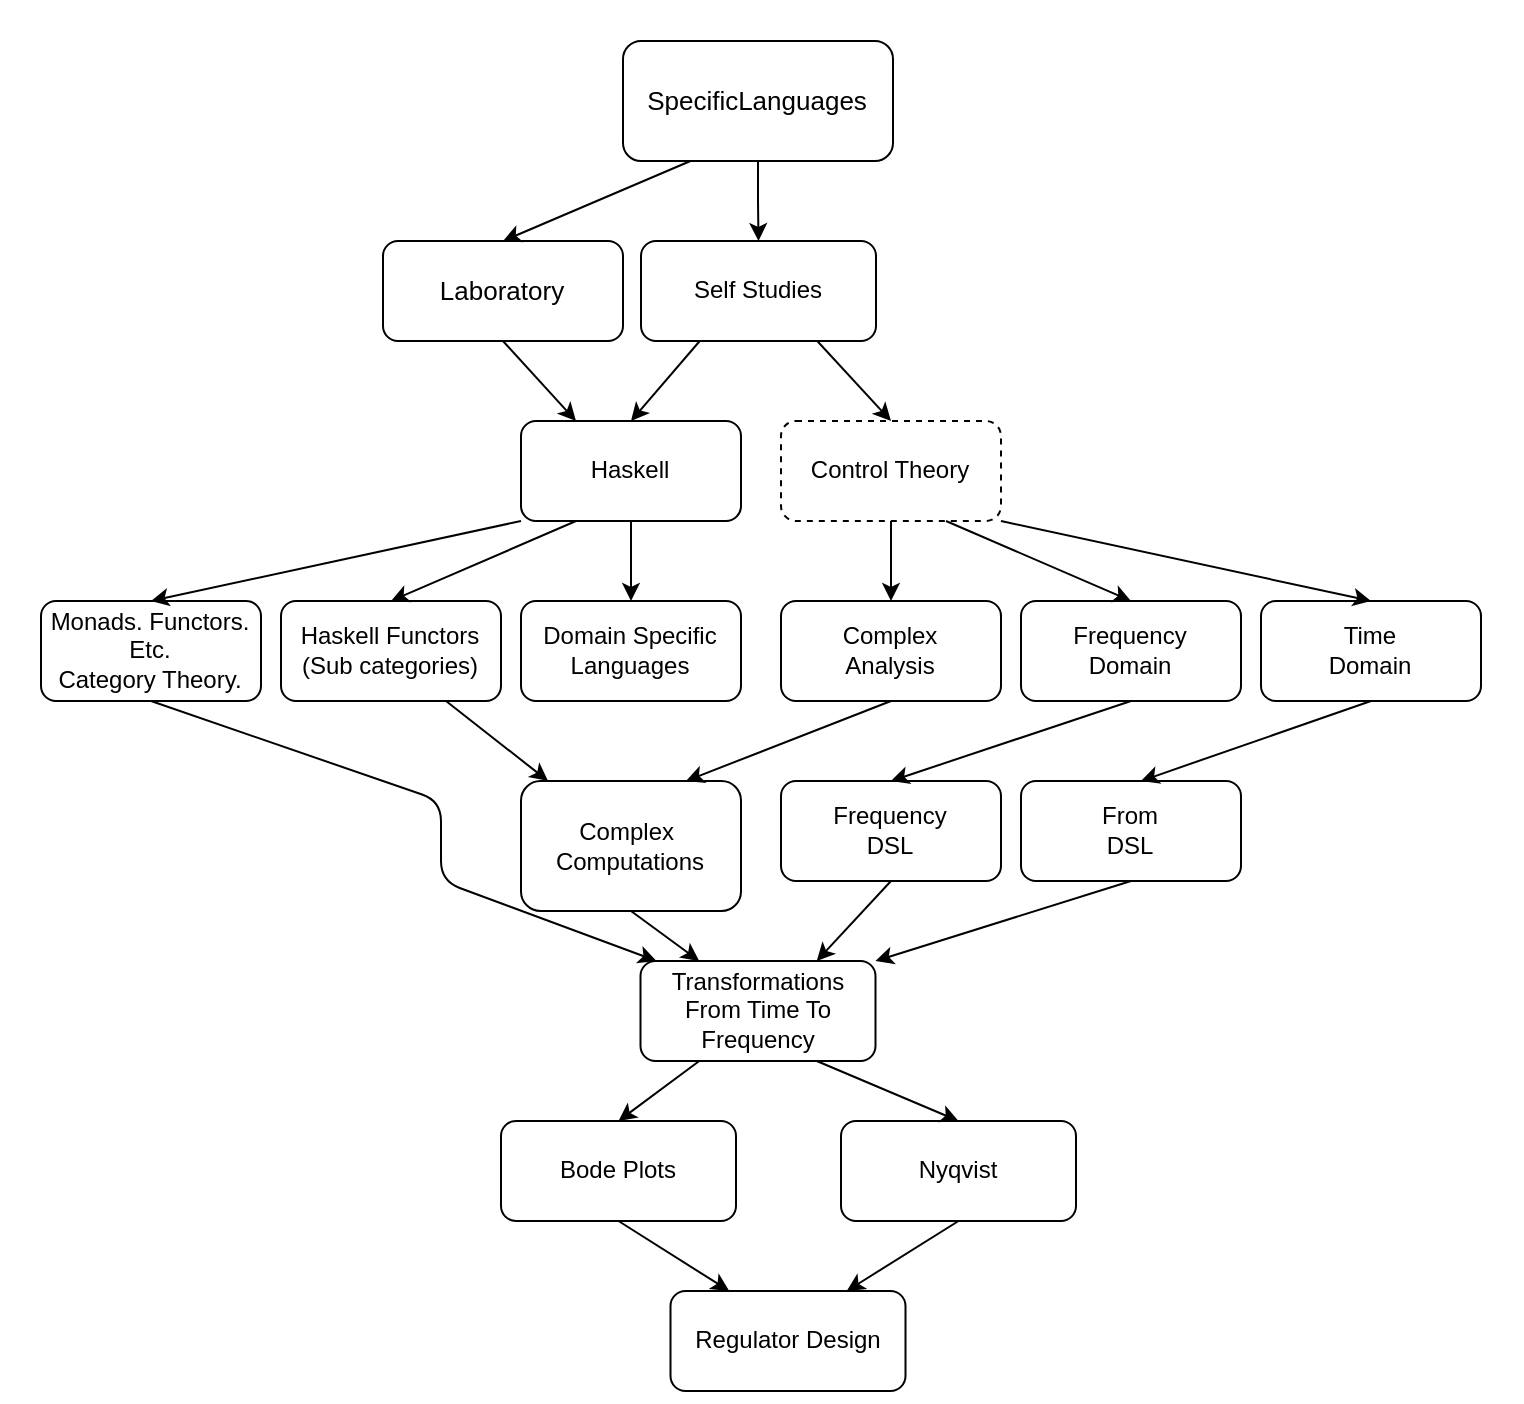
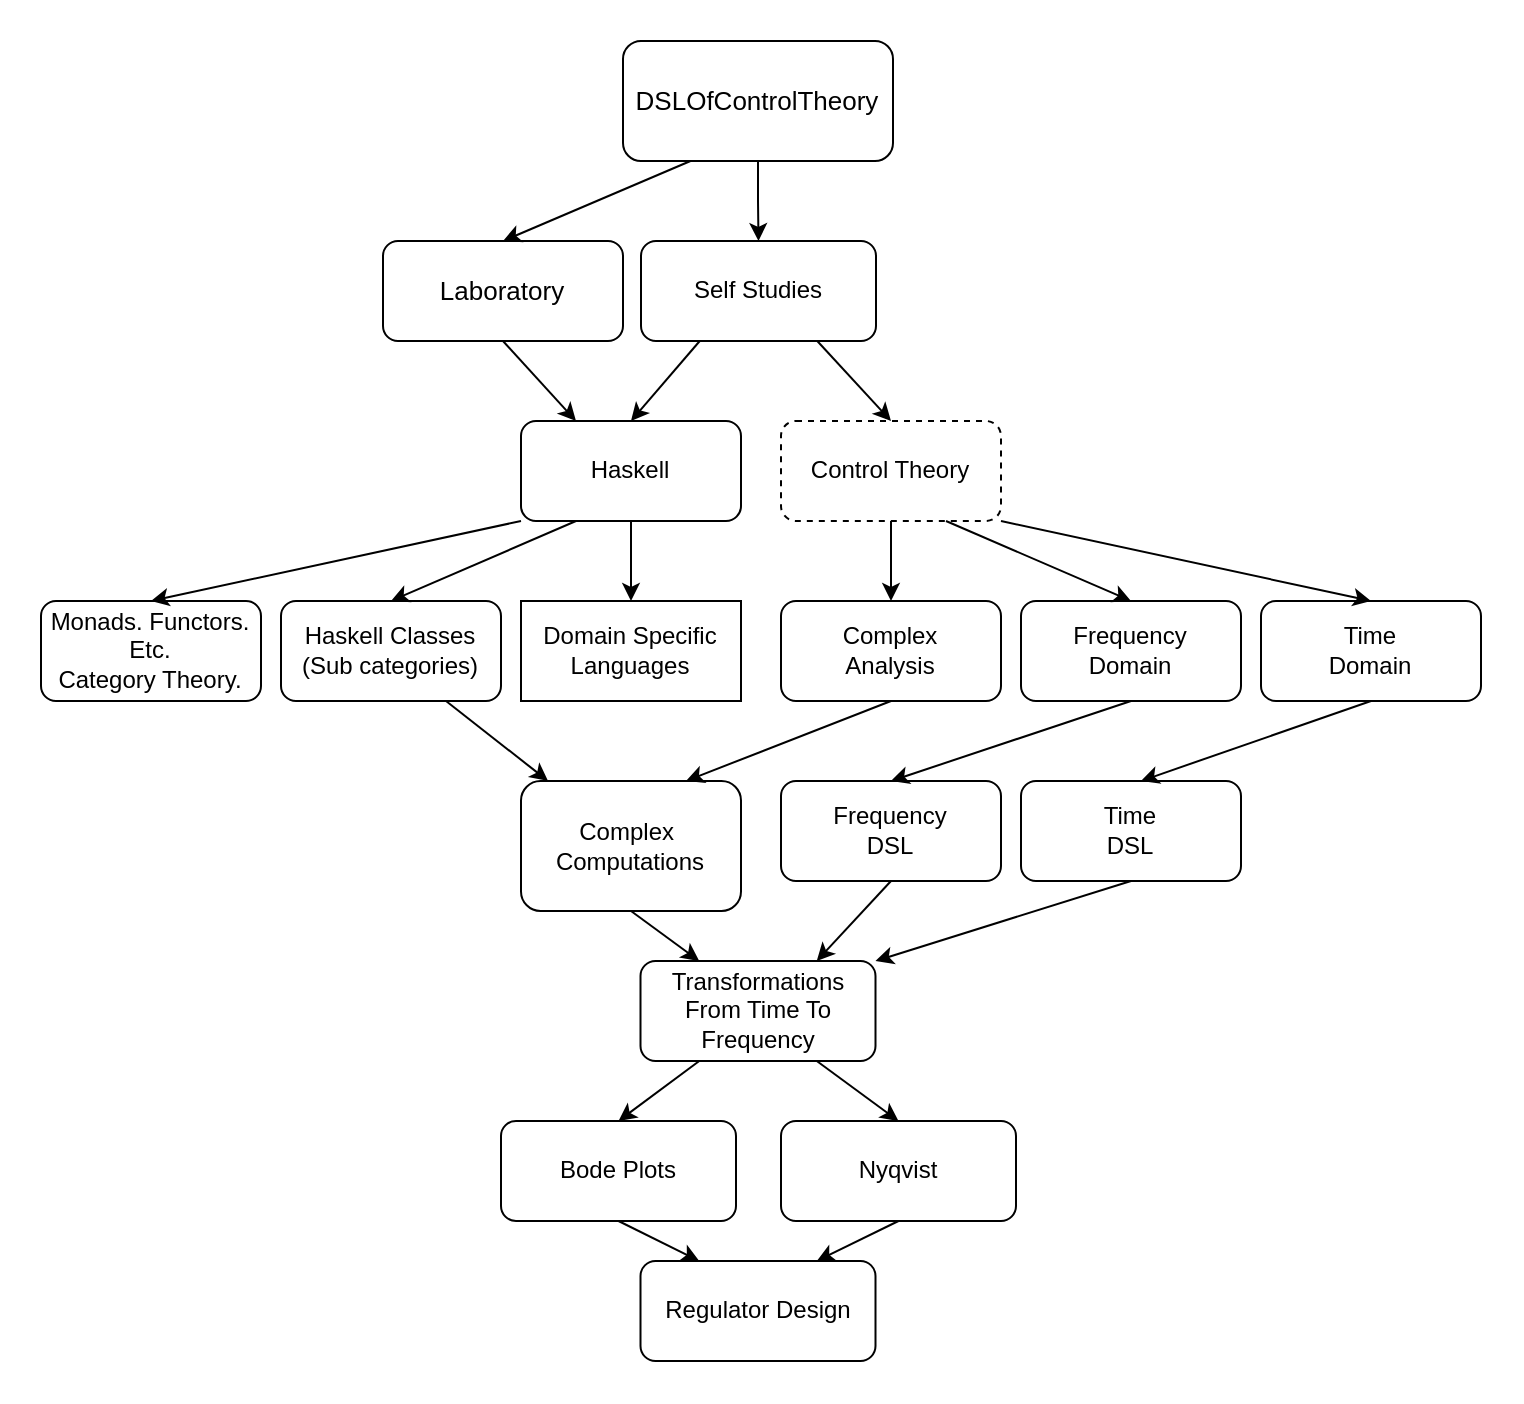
- <mxCell id="3" value="&lt;font style=&quot;font-size: 13px&quot;&gt;SpecificLanguages&lt;/font&gt;" style="rounded=1;whiteSpace=wrap;html=1;" vertex="1" parent="1"><mxGeometry x="311" y="20" width="135" height="60" as="geometry" /></mxCell>
+ <mxCell id="3" value="&lt;font style=&quot;font-size: 13px&quot;&gt;DSLOfControlTheory&lt;/font&gt;" style="rounded=1;whiteSpace=wrap;html=1;" vertex="1" parent="1"><mxGeometry x="311" y="20" width="135" height="60" as="geometry" /></mxCell>
- <mxCell id="9" value="Haskell Functors&lt;br&gt;(Sub categories)" style="rounded=1;whiteSpace=wrap;html=1;" vertex="1" parent="1"><mxGeometry x="140" y="300" width="110" height="50" as="geometry" /></mxCell>
+ <mxCell id="9" value="Haskell Classes&lt;br&gt;(Sub categories)" style="rounded=1;whiteSpace=wrap;html=1;" vertex="1" parent="1"><mxGeometry x="140" y="300" width="110" height="50" as="geometry" /></mxCell>
- <mxCell id="19" value="&lt;span style=&quot;white-space: normal&quot;&gt;Domain Specific&lt;/span&gt;&lt;br style=&quot;white-space: normal&quot;&gt;&lt;span style=&quot;white-space: normal&quot;&gt;Languages&lt;/span&gt;" style="rounded=1;whiteSpace=wrap;html=1;" vertex="1" parent="1"><mxGeometry x="260" y="300" width="110" height="50" as="geometry" /></mxCell>
+ <mxCell id="19" value="&lt;span style=&quot;white-space: normal&quot;&gt;Domain Specific&lt;/span&gt;&lt;br style=&quot;white-space: normal&quot;&gt;&lt;span style=&quot;white-space: normal&quot;&gt;Languages&lt;/span&gt;" style="whiteSpace=wrap;html=1;rounded=0;" vertex="1" parent="1"><mxGeometry x="260" y="300" width="110" height="50" as="geometry" /></mxCell>
- <mxCell id="25" value="" style="endArrow=classic;html=1;exitX=0.5;exitY=1;exitDx=0;exitDy=0;entryX=0.068;entryY=0;entryDx=0;entryDy=0;entryPerimeter=0;" edge="1" parent="1" source="12" target="23"><mxGeometry width="50" height="50" relative="1" as="geometry"><mxPoint x="20" y="610" as="sourcePoint" /><mxPoint x="70" y="560" as="targetPoint" /><Array as="points"><mxPoint x="220" y="400" /><mxPoint x="220" y="440" /></Array></mxGeometry></mxCell>
- <mxCell id="30" value="&lt;span style=&quot;white-space: normal&quot;&gt;From&lt;/span&gt;&lt;br style=&quot;white-space: normal&quot;&gt;&lt;span style=&quot;white-space: normal&quot;&gt;DSL&lt;/span&gt;" style="rounded=1;whiteSpace=wrap;html=1;" vertex="1" parent="1"><mxGeometry x="510" y="390" width="110" height="50" as="geometry" /></mxCell>
+ <mxCell id="30" value="&lt;span style=&quot;white-space: normal&quot;&gt;Time&lt;/span&gt;&lt;br style=&quot;white-space: normal&quot;&gt;&lt;span style=&quot;white-space: normal&quot;&gt;DSL&lt;/span&gt;" style="rounded=1;whiteSpace=wrap;html=1;" vertex="1" parent="1"><mxGeometry x="510" y="390" width="110" height="50" as="geometry" /></mxCell>
- <mxCell id="37" value="Nyqvist" style="rounded=1;whiteSpace=wrap;html=1;" vertex="1" parent="1"><mxGeometry x="420" y="560" width="117.5" height="50" as="geometry" /></mxCell>
+ <mxCell id="37" value="Nyqvist" style="rounded=1;whiteSpace=wrap;html=1;" vertex="1" parent="1"><mxGeometry x="390" y="560" width="117.5" height="50" as="geometry" /></mxCell>
- <mxCell id="38" value="Regulator Design" style="rounded=1;whiteSpace=wrap;html=1;" vertex="1" parent="1"><mxGeometry x="334.75" y="645" width="117.5" height="50" as="geometry" /></mxCell>
+ <mxCell id="38" value="Regulator Design" style="rounded=1;whiteSpace=wrap;html=1;" vertex="1" parent="1"><mxGeometry x="319.75" y="630" width="117.5" height="50" as="geometry" /></mxCell>
